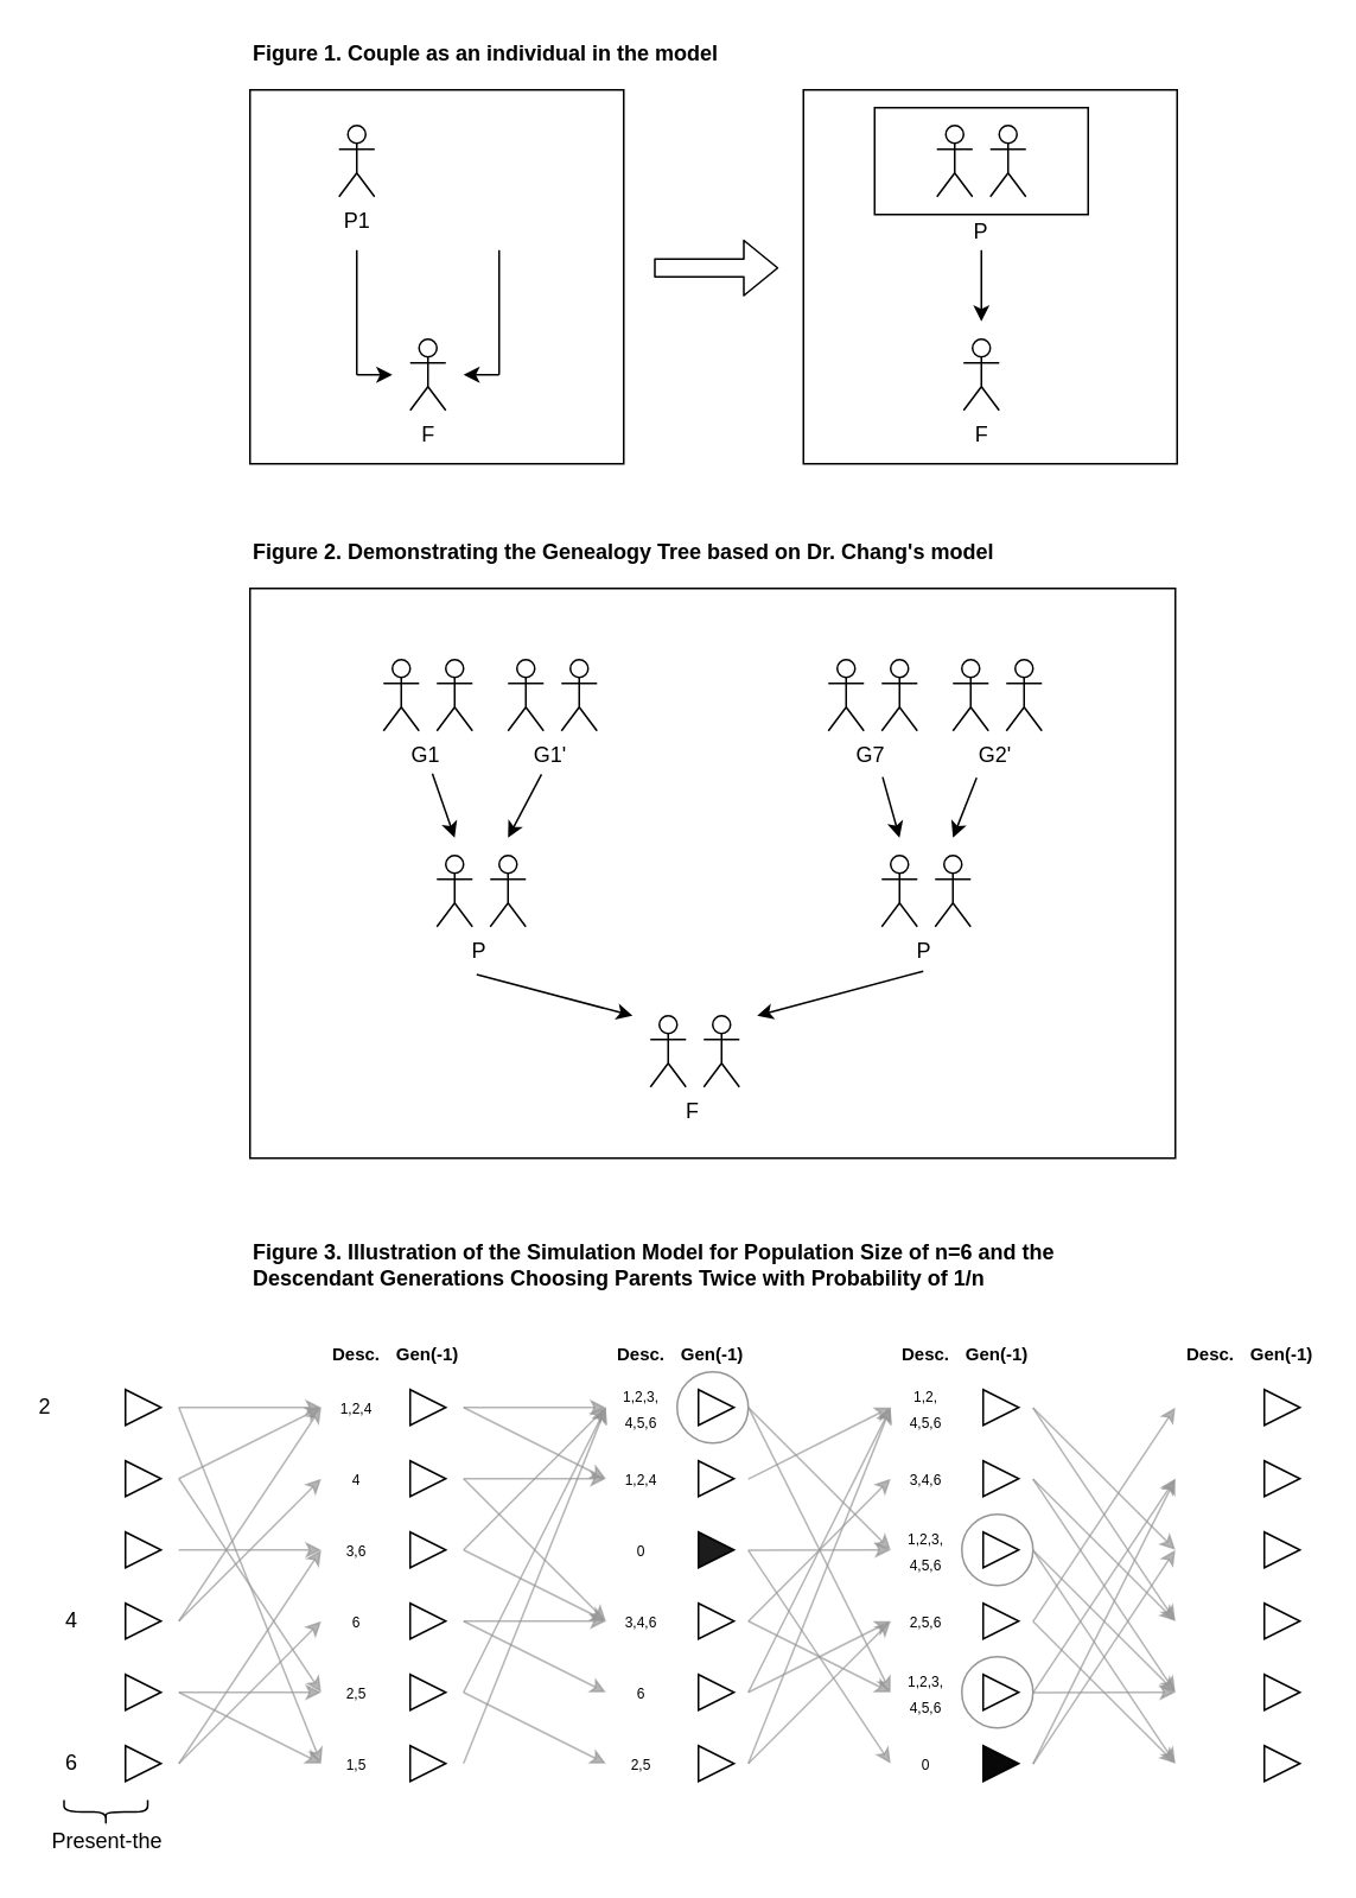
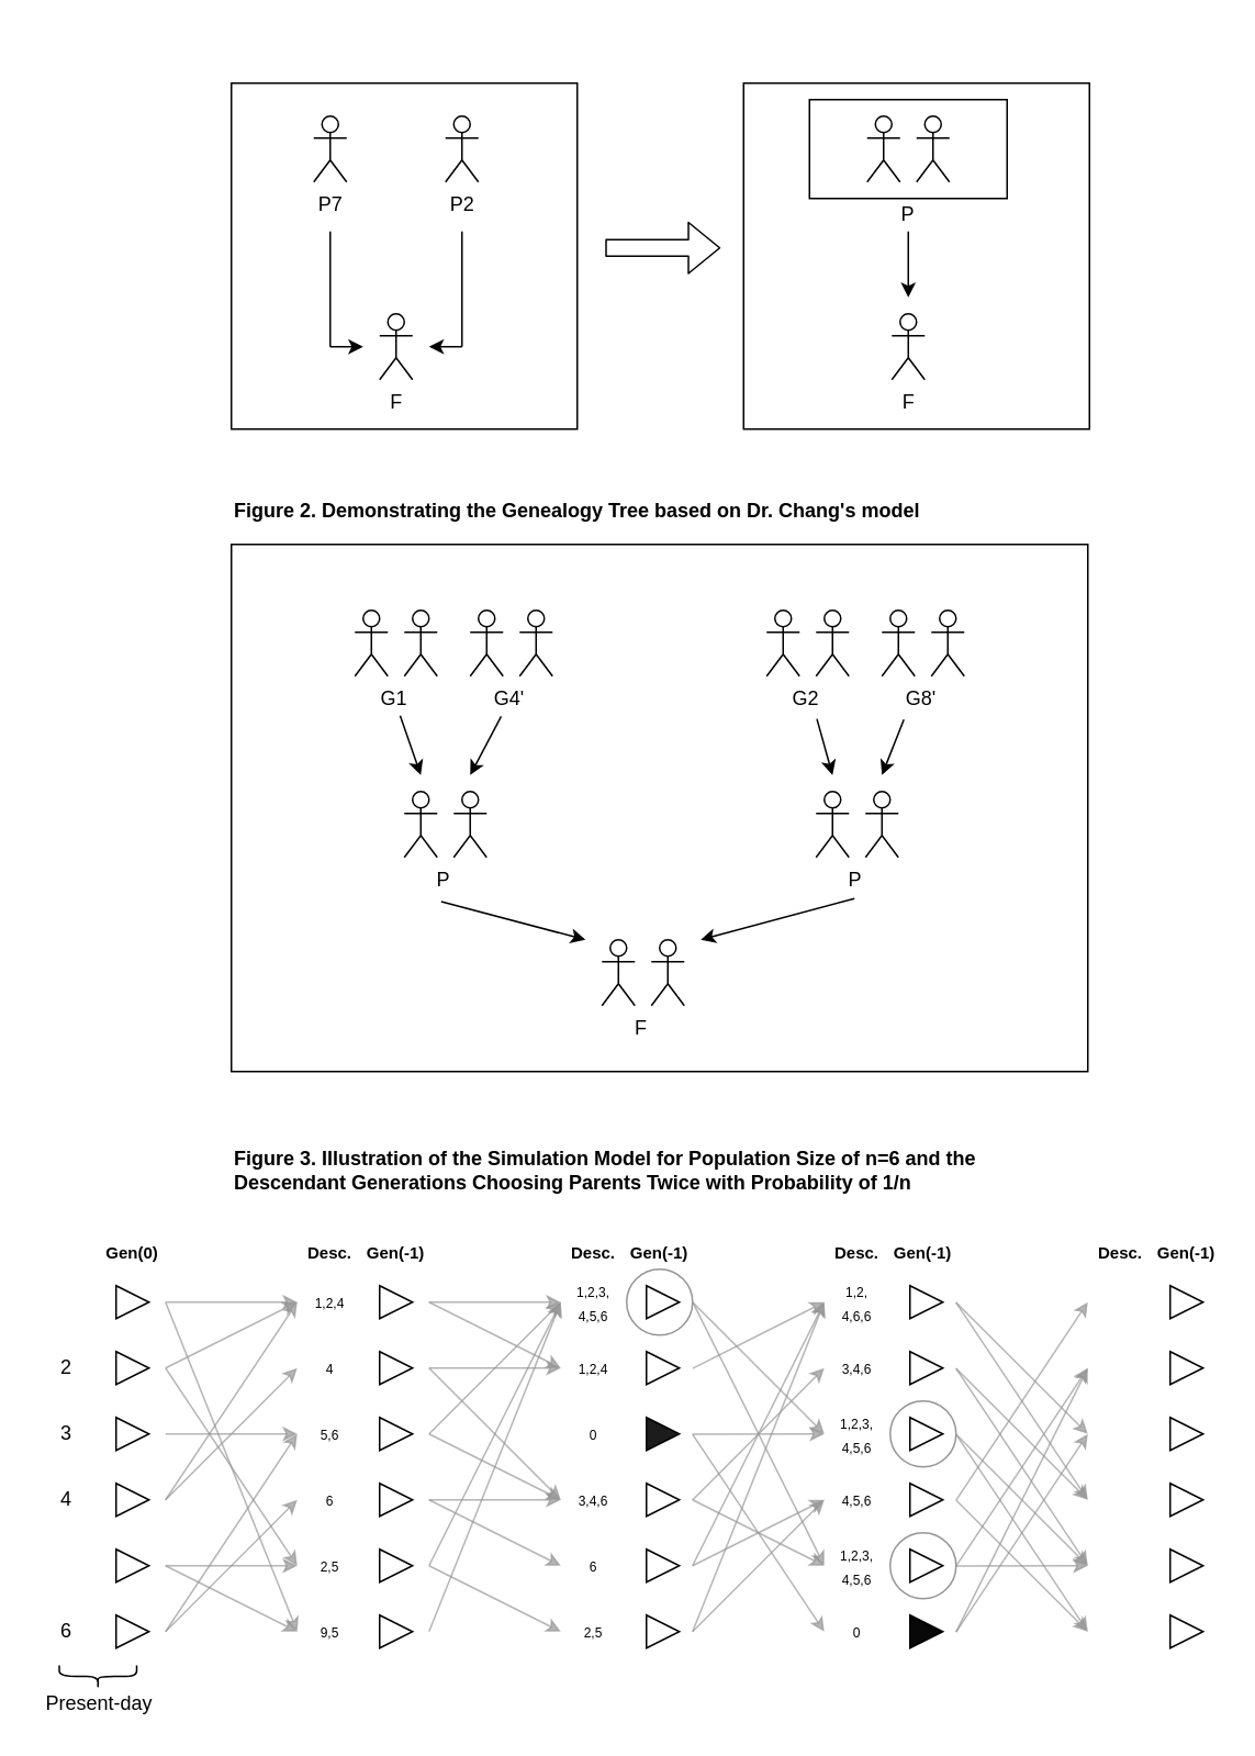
- <mxCell id="24" value="&lt;b&gt;Figure 1. Couple as an individual in the model&lt;/b&gt;" style="text;html=1;strokeColor=none;fillColor=none;align=left;verticalAlign=middle;whiteSpace=wrap;rounded=0;" vertex="1" parent="1"><mxGeometry x="140" y="20" width="520" height="20" as="geometry" /></mxCell>
+ <mxCell id="8" value="P2" style="shape=umlActor;verticalLabelPosition=bottom;labelBackgroundColor=#ffffff;verticalAlign=top;html=1;outlineConnect=0;" vertex="1" parent="6"><mxGeometry x="80" width="20" height="40" as="geometry" /></mxCell>
- <mxCell id="7" value="P1&lt;br&gt;" style="shape=umlActor;verticalLabelPosition=bottom;labelBackgroundColor=#ffffff;verticalAlign=top;html=1;outlineConnect=0;" vertex="1" parent="6"><mxGeometry width="20" height="40" as="geometry" /></mxCell>
+ <mxCell id="7" value="P7&lt;br&gt;" style="shape=umlActor;verticalLabelPosition=bottom;labelBackgroundColor=#ffffff;verticalAlign=top;html=1;outlineConnect=0;" vertex="1" parent="6"><mxGeometry width="20" height="40" as="geometry" /></mxCell>
- <mxCell id="33" value="G1'" style="text;html=1;strokeColor=none;fillColor=none;align=center;verticalAlign=middle;whiteSpace=wrap;rounded=0;" vertex="1" parent="30"><mxGeometry x="4" y="44" width="40" height="20" as="geometry" /></mxCell>
+ <mxCell id="33" value="G4'" style="text;html=1;strokeColor=none;fillColor=none;align=center;verticalAlign=middle;whiteSpace=wrap;rounded=0;" vertex="1" parent="30"><mxGeometry x="4" y="44" width="40" height="20" as="geometry" /></mxCell>
- <mxCell id="37" value="G7" style="text;html=1;strokeColor=none;fillColor=none;align=center;verticalAlign=middle;whiteSpace=wrap;rounded=0;" vertex="1" parent="34"><mxGeometry x="-6" y="44" width="40" height="20" as="geometry" /></mxCell>
+ <mxCell id="37" value="G2" style="text;html=1;strokeColor=none;fillColor=none;align=center;verticalAlign=middle;whiteSpace=wrap;rounded=0;" vertex="1" parent="34"><mxGeometry x="-6" y="44" width="40" height="20" as="geometry" /></mxCell>
- <mxCell id="41" value="G2'" style="text;html=1;strokeColor=none;fillColor=none;align=center;verticalAlign=middle;whiteSpace=wrap;rounded=0;" vertex="1" parent="38"><mxGeometry x="4" y="44" width="40" height="20" as="geometry" /></mxCell>
+ <mxCell id="41" value="G8'" style="text;html=1;strokeColor=none;fillColor=none;align=center;verticalAlign=middle;whiteSpace=wrap;rounded=0;" vertex="1" parent="38"><mxGeometry x="4" y="44" width="40" height="20" as="geometry" /></mxCell>
+ <mxCell id="92" value="&lt;font style=&quot;font-size: 10px&quot;&gt;Gen(0)&lt;/font&gt;" style="text;html=1;strokeColor=none;fillColor=none;align=center;verticalAlign=middle;whiteSpace=wrap;rounded=0;fontStyle=1" vertex="1" parent="1"><mxGeometry x="60" y="750" width="40" height="20" as="geometry" /></mxCell>
- <mxCell id="65" value="2" style="text;html=1;strokeColor=none;fillColor=none;align=center;verticalAlign=middle;whiteSpace=wrap;rounded=0;" vertex="1" parent="1"><mxGeometry x="15" y="780" width="20" height="20" as="geometry" /></mxCell>
+ <mxCell id="65" value="2" style="text;html=1;strokeColor=none;fillColor=none;align=center;verticalAlign=middle;whiteSpace=wrap;rounded=0;" vertex="1" parent="1"><mxGeometry x="30" y="820" width="20" height="20" as="geometry" /></mxCell>
- <mxCell id="148" value="&lt;font style=&quot;font-size: 8px&quot;&gt;1,2,&lt;br&gt;4,5,6&lt;br&gt;&lt;/font&gt;" style="text;html=1;strokeColor=none;fillColor=none;align=center;verticalAlign=middle;whiteSpace=wrap;rounded=0;" vertex="1" parent="1"><mxGeometry x="500" y="770" width="40" height="40" as="geometry" /></mxCell>
+ <mxCell id="148" value="&lt;font style=&quot;font-size: 8px&quot;&gt;1,2,&lt;br&gt;4,6,6&lt;br&gt;&lt;/font&gt;" style="text;html=1;strokeColor=none;fillColor=none;align=center;verticalAlign=middle;whiteSpace=wrap;rounded=0;" vertex="1" parent="1"><mxGeometry x="500" y="770" width="40" height="40" as="geometry" /></mxCell>
+ <mxCell id="66" value="3" style="text;html=1;strokeColor=none;fillColor=none;align=center;verticalAlign=middle;whiteSpace=wrap;rounded=0;" vertex="1" parent="1"><mxGeometry x="30" y="860" width="20" height="20" as="geometry" /></mxCell>
- <mxCell id="77" value="&lt;font style=&quot;font-size: 8px&quot;&gt;3,6&lt;/font&gt;" style="text;html=1;strokeColor=none;fillColor=none;align=center;verticalAlign=middle;whiteSpace=wrap;rounded=0;" vertex="1" parent="1"><mxGeometry x="190" y="860" width="20" height="20" as="geometry" /></mxCell>
+ <mxCell id="77" value="&lt;font style=&quot;font-size: 8px&quot;&gt;5,6&lt;/font&gt;" style="text;html=1;strokeColor=none;fillColor=none;align=center;verticalAlign=middle;whiteSpace=wrap;rounded=0;" vertex="1" parent="1"><mxGeometry x="190" y="860" width="20" height="20" as="geometry" /></mxCell>
- <mxCell id="150" value="&lt;font style=&quot;font-size: 8px&quot;&gt;2,5,6&lt;br&gt;&lt;/font&gt;" style="text;html=1;strokeColor=none;fillColor=none;align=center;verticalAlign=middle;whiteSpace=wrap;rounded=0;" vertex="1" parent="1"><mxGeometry x="500" y="890" width="40" height="40" as="geometry" /></mxCell>
+ <mxCell id="150" value="&lt;font style=&quot;font-size: 8px&quot;&gt;4,5,6&lt;br&gt;&lt;/font&gt;" style="text;html=1;strokeColor=none;fillColor=none;align=center;verticalAlign=middle;whiteSpace=wrap;rounded=0;" vertex="1" parent="1"><mxGeometry x="500" y="890" width="40" height="40" as="geometry" /></mxCell>
- <mxCell id="80" value="&lt;font style=&quot;font-size: 8px&quot;&gt;1,5&lt;/font&gt;" style="text;html=1;strokeColor=none;fillColor=none;align=center;verticalAlign=middle;whiteSpace=wrap;rounded=0;" vertex="1" parent="1"><mxGeometry x="190" y="980" width="20" height="20" as="geometry" /></mxCell>
+ <mxCell id="80" value="&lt;font style=&quot;font-size: 8px&quot;&gt;9,5&lt;/font&gt;" style="text;html=1;strokeColor=none;fillColor=none;align=center;verticalAlign=middle;whiteSpace=wrap;rounded=0;" vertex="1" parent="1"><mxGeometry x="190" y="980" width="20" height="20" as="geometry" /></mxCell>
- <mxCell id="96" value="Present-the" style="text;html=1;strokeColor=none;fillColor=none;align=center;verticalAlign=middle;whiteSpace=wrap;rounded=0;" vertex="1" parent="1"><mxGeometry x="20" y="1024" width="80" height="20" as="geometry" /></mxCell>
+ <mxCell id="96" value="Present-day" style="text;html=1;strokeColor=none;fillColor=none;align=center;verticalAlign=middle;whiteSpace=wrap;rounded=0;" vertex="1" parent="1"><mxGeometry x="20" y="1024" width="80" height="20" as="geometry" /></mxCell>
